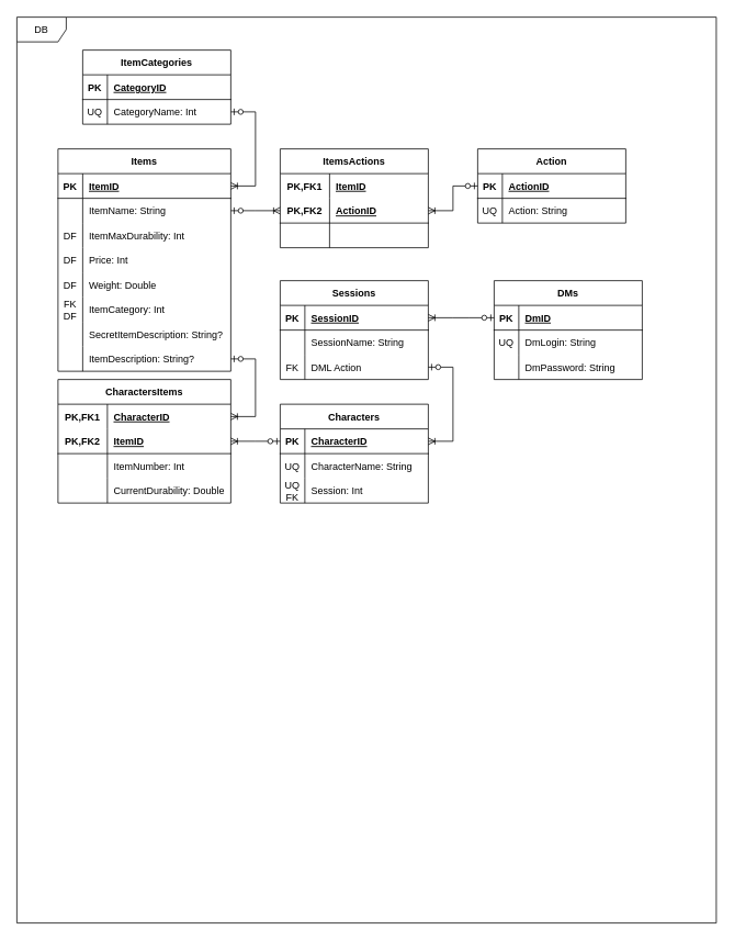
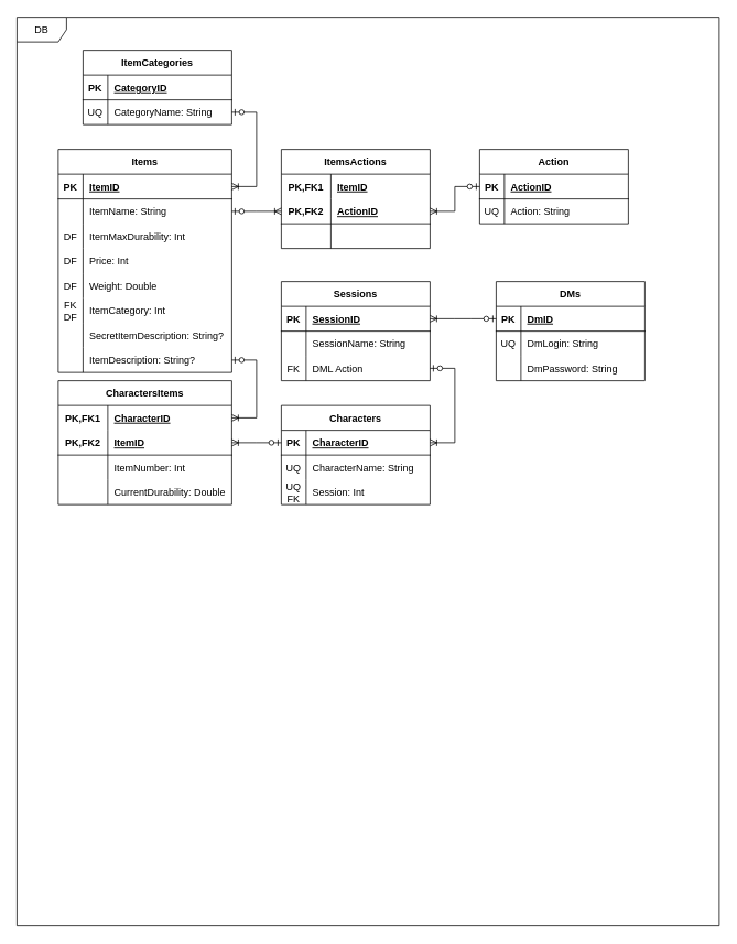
- <mxCell id="9" value="CategoryName: Int" style="shape=partialRectangle;connectable=0;fillColor=none;top=0;left=0;bottom=0;right=0;align=left;spacingLeft=6;overflow=hidden;" parent="7" vertex="1"><mxGeometry x="30" width="150" height="30" as="geometry"><mxRectangle width="150" height="30" as="alternateBounds" /></mxGeometry></mxCell>
+ <mxCell id="9" value="CategoryName: String" style="shape=partialRectangle;connectable=0;fillColor=none;top=0;left=0;bottom=0;right=0;align=left;spacingLeft=6;overflow=hidden;" parent="7" vertex="1"><mxGeometry x="30" width="150" height="30" as="geometry"><mxRectangle width="150" height="30" as="alternateBounds" /></mxGeometry></mxCell>
